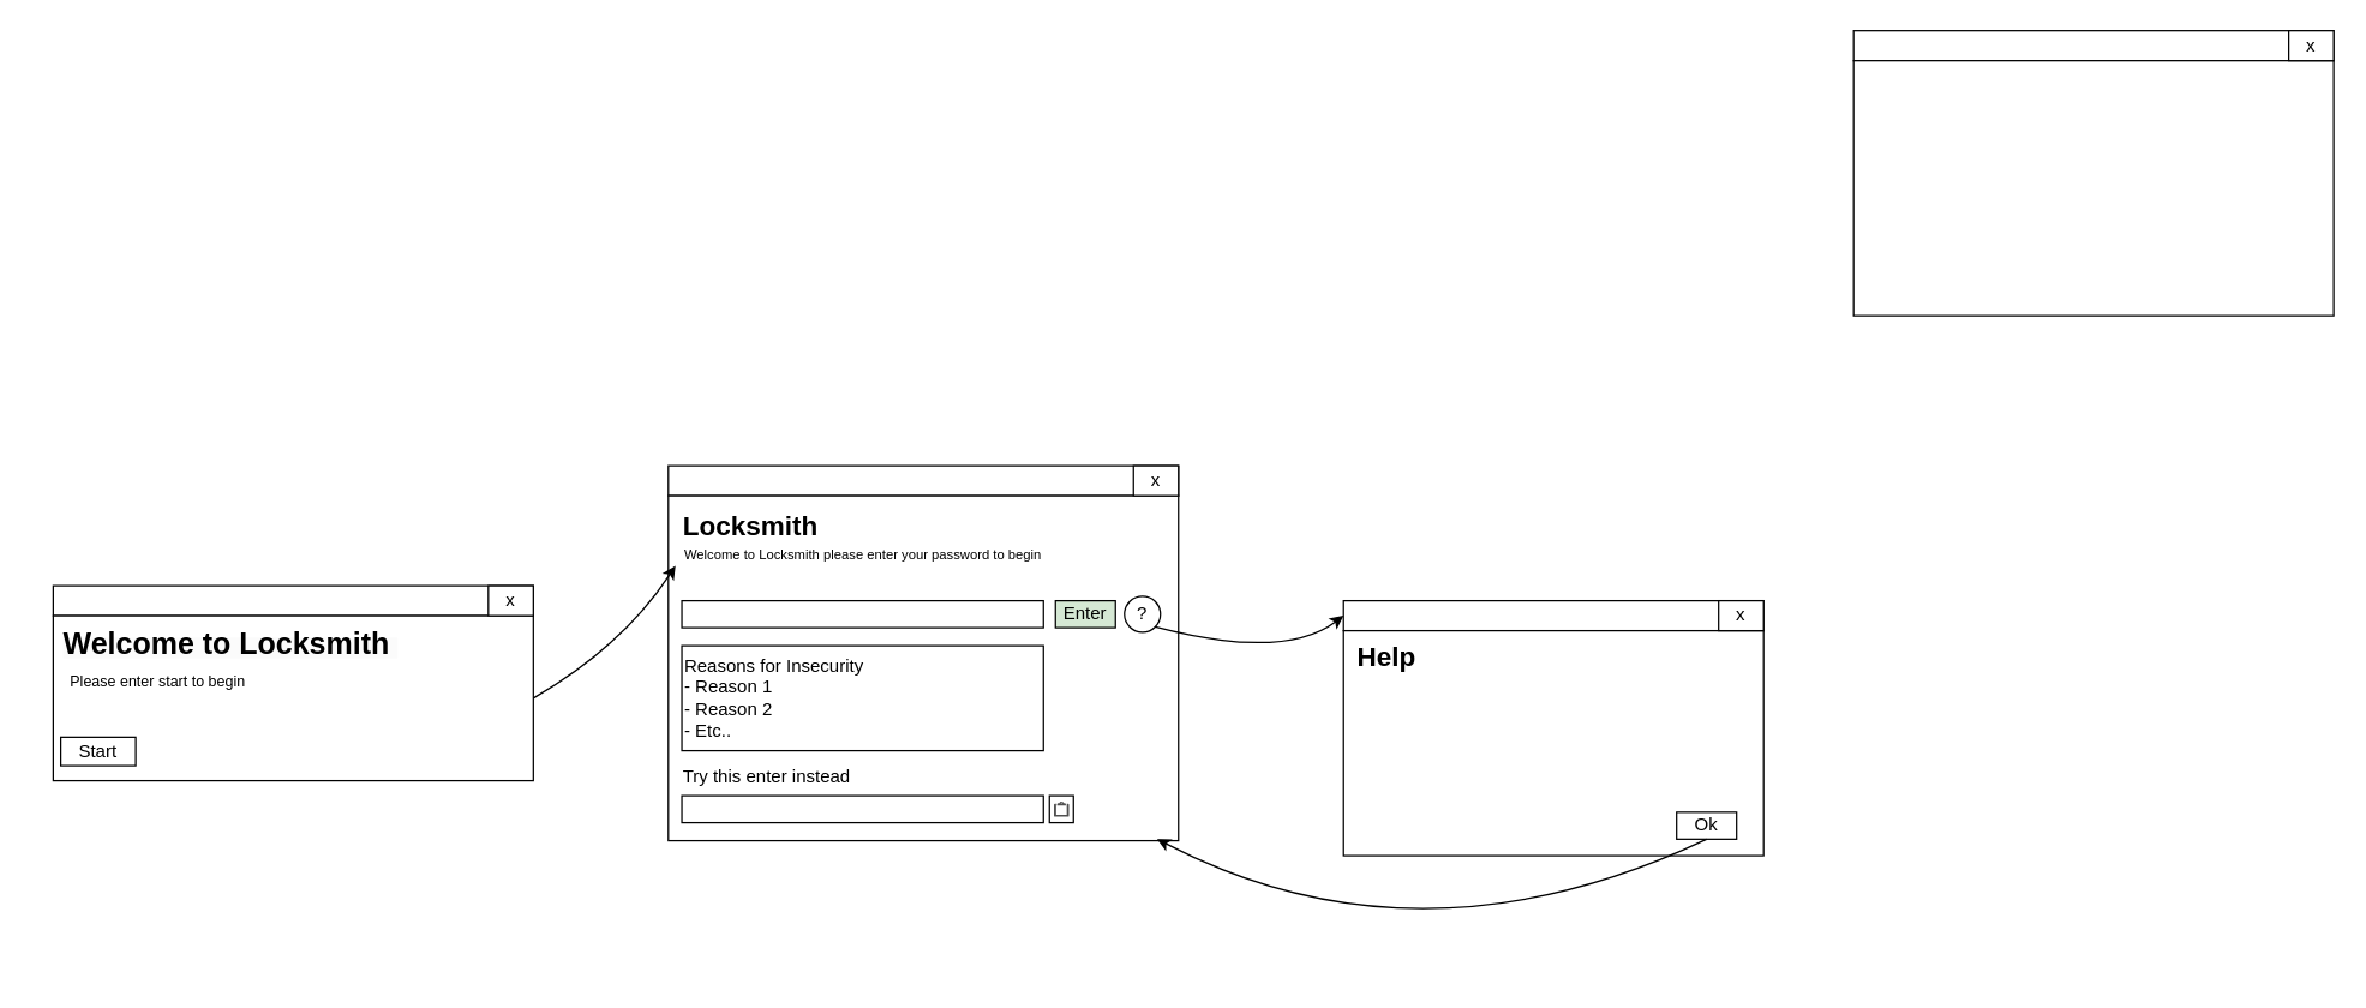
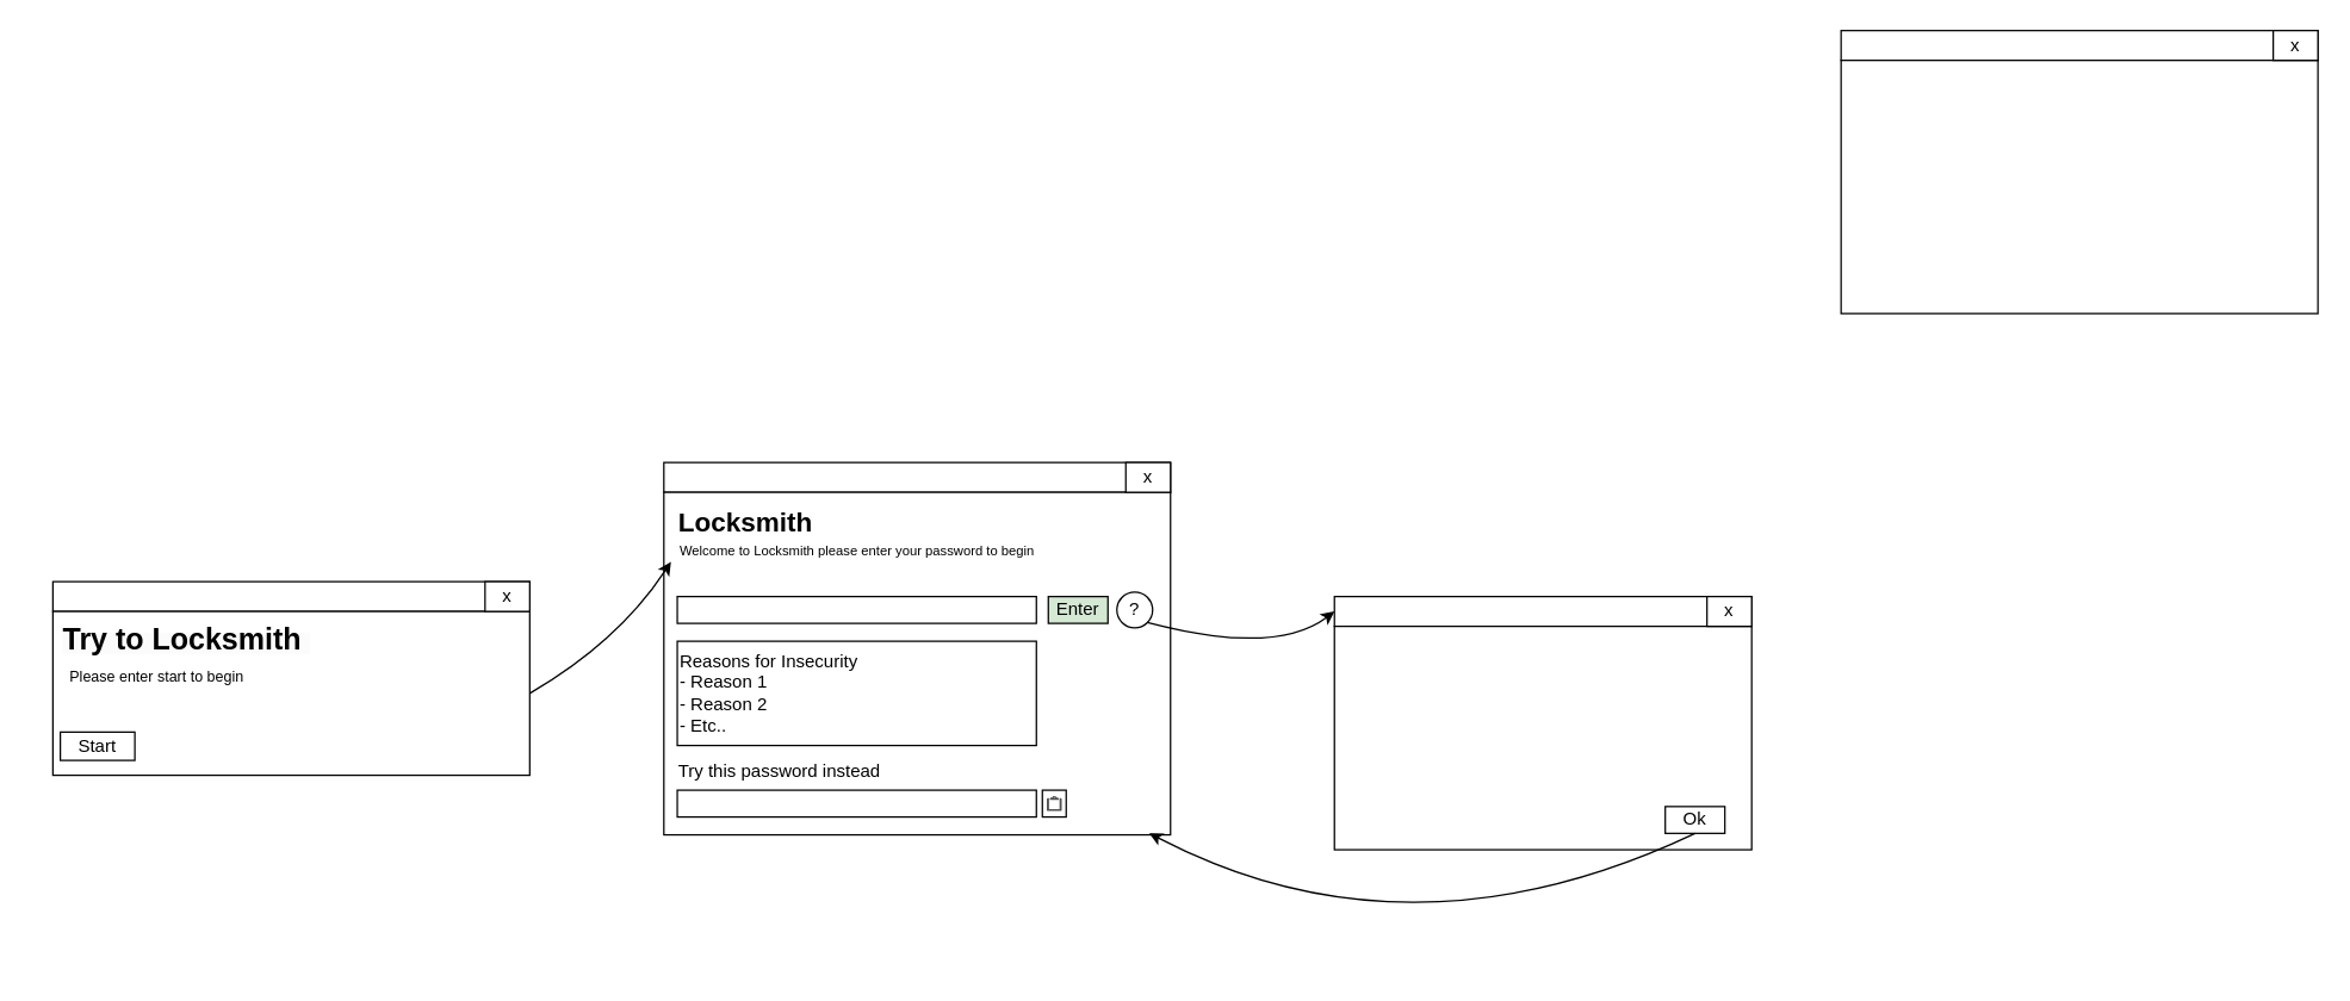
- <mxCell id="28" value="&lt;span style=&quot;color: rgb(0, 0, 0); font-family: Helvetica; font-style: normal; font-variant-ligatures: normal; font-variant-caps: normal; letter-spacing: normal; orphans: 2; text-align: left; text-indent: 0px; text-transform: none; widows: 2; word-spacing: 0px; -webkit-text-stroke-width: 0px; white-space: normal; background-color: rgb(251, 251, 251); text-decoration-thickness: initial; text-decoration-style: initial; text-decoration-color: initial; float: none; display: inline !important;&quot;&gt;&lt;b style=&quot;&quot;&gt;&lt;font style=&quot;font-size: 20px;&quot;&gt;Welcome to Locksmith&amp;nbsp;&lt;/font&gt;&lt;/b&gt;&lt;/span&gt;" style="text;whiteSpace=wrap;html=1;" parent="1" vertex="1"><mxGeometry x="40" y="410" width="270" height="40" as="geometry" /></mxCell>
+ <mxCell id="28" value="&lt;span style=&quot;color: rgb(0, 0, 0); font-family: Helvetica; font-style: normal; font-variant-ligatures: normal; font-variant-caps: normal; letter-spacing: normal; orphans: 2; text-align: left; text-indent: 0px; text-transform: none; widows: 2; word-spacing: 0px; -webkit-text-stroke-width: 0px; white-space: normal; background-color: rgb(251, 251, 251); text-decoration-thickness: initial; text-decoration-style: initial; text-decoration-color: initial; float: none; display: inline !important;&quot;&gt;&lt;b style=&quot;&quot;&gt;&lt;font style=&quot;font-size: 20px;&quot;&gt;Try to Locksmith&amp;nbsp;&lt;/font&gt;&lt;/b&gt;&lt;/span&gt;" style="text;whiteSpace=wrap;html=1;" parent="1" vertex="1"><mxGeometry x="40" y="410" width="270" height="40" as="geometry" /></mxCell>
- <mxCell id="24" value="&lt;span style=&quot;font-size: 18px;&quot;&gt;&lt;b&gt;Help&lt;/b&gt;&lt;/span&gt;" style="text;html=1;align=center;verticalAlign=middle;whiteSpace=wrap;rounded=0;" parent="1" vertex="1"><mxGeometry x="894" y="423" width="60" height="30" as="geometry" /></mxCell>
- <mxCell id="15" value="Try this enter instead" style="text;strokeColor=none;fillColor=none;align=left;verticalAlign=middle;spacingLeft=4;spacingRight=4;overflow=hidden;points=[[0,0.5],[1,0.5]];portConstraint=eastwest;rotatable=0;whiteSpace=wrap;html=1;" parent="1" vertex="1"><mxGeometry x="449" y="503" width="155" height="30" as="geometry" /></mxCell>
+ <mxCell id="15" value="Try this password instead" style="text;strokeColor=none;fillColor=none;align=left;verticalAlign=middle;spacingLeft=4;spacingRight=4;overflow=hidden;points=[[0,0.5],[1,0.5]];portConstraint=eastwest;rotatable=0;whiteSpace=wrap;html=1;" parent="1" vertex="1"><mxGeometry x="449" y="503" width="155" height="30" as="geometry" /></mxCell>
